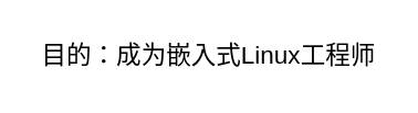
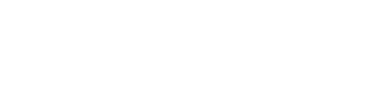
- <mxCell id="2" value="&lt;font style=&quot;font-size: 18px;&quot;&gt;目的：成为嵌入式Linux工程师&lt;/font&gt;" style="text;html=1;align=center;verticalAlign=middle;resizable=0;points=[];autosize=1;strokeColor=none;fillColor=none;" vertex="1" parent="1"><mxGeometry x="20" y="20" width="260" height="40" as="geometry" /></mxCell>
